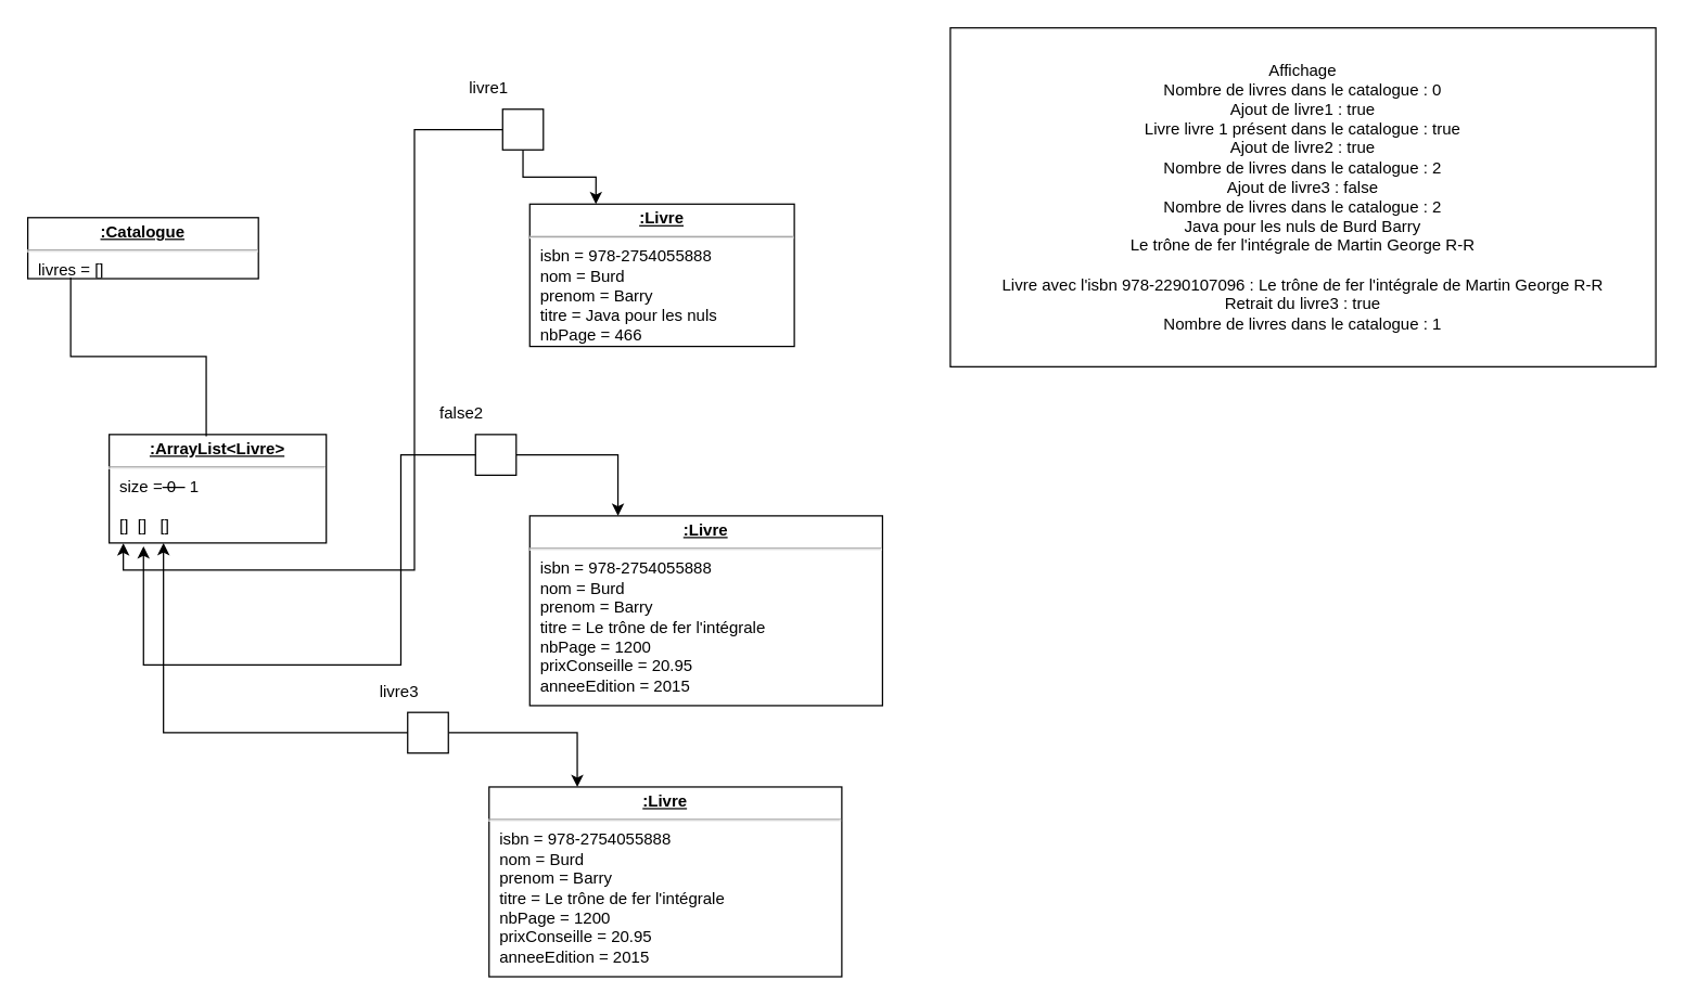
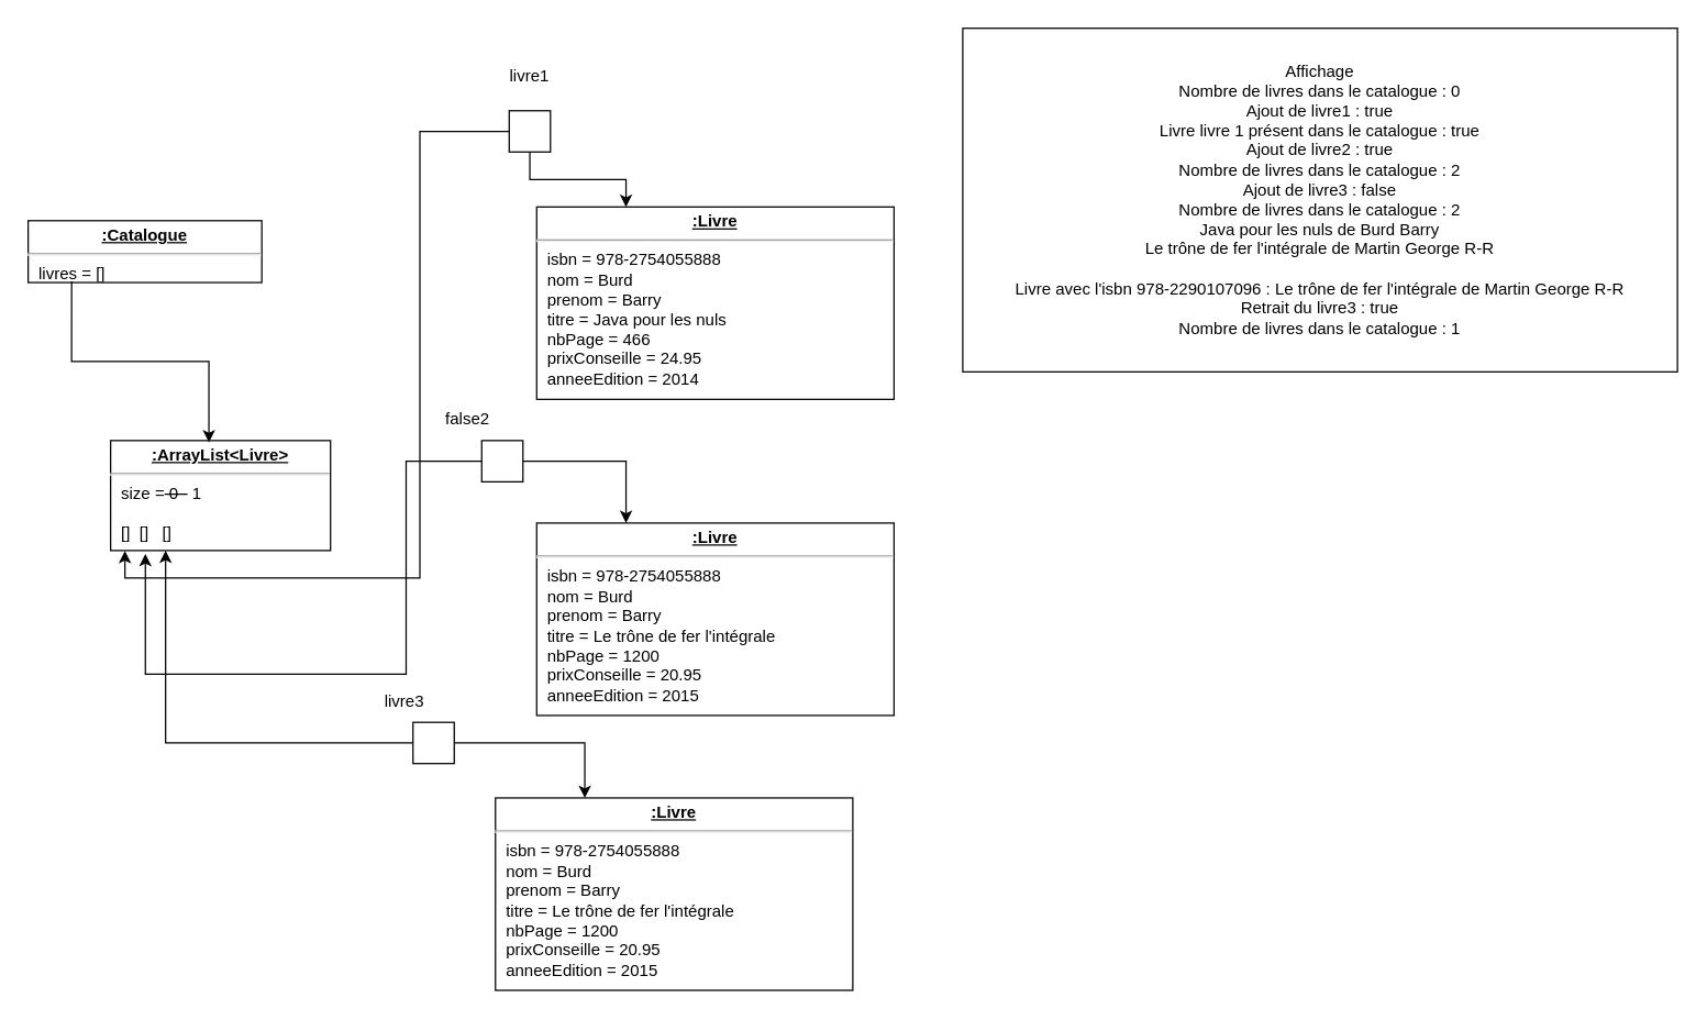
- <mxCell id="8" value="livre1" style="text;html=1;strokeColor=none;fillColor=none;align=center;verticalAlign=middle;whiteSpace=wrap;rounded=0;" vertex="1" parent="1"><mxGeometry x="330" y="50" width="60" height="30" as="geometry" /></mxCell>
+ <mxCell id="8" value="livre1" style="text;html=1;strokeColor=none;fillColor=none;align=center;verticalAlign=middle;whiteSpace=wrap;rounded=0;" vertex="1" parent="1"><mxGeometry x="355" y="40" width="60" height="30" as="geometry" /></mxCell>
- <mxCell id="4" value="&lt;p style=&quot;margin:0px;margin-top:4px;text-align:center;text-decoration:underline;&quot;&gt;&lt;b&gt;:Livre&lt;/b&gt;&lt;/p&gt;&lt;hr&gt;&lt;p style=&quot;margin:0px;margin-left:8px;&quot;&gt;isbn =&amp;nbsp;978-2754055888&lt;/p&gt;&lt;p style=&quot;margin:0px;margin-left:8px;&quot;&gt;nom =&amp;nbsp;Burd&lt;/p&gt;&lt;p style=&quot;margin:0px;margin-left:8px;&quot;&gt;prenom = Barry&lt;/p&gt;&lt;p style=&quot;margin:0px;margin-left:8px;&quot;&gt;titre =&amp;nbsp;Java pour les nuls&lt;/p&gt;&lt;p style=&quot;margin:0px;margin-left:8px;&quot;&gt;nbPage = 466&lt;/p&gt;&lt;p style=&quot;margin:0px;margin-left:8px;&quot;&gt;prixConseille =&amp;nbsp;24.95&lt;/p&gt;&lt;p style=&quot;margin:0px;margin-left:8px;&quot;&gt;anneeEdition = 2014&lt;/p&gt;&lt;p style=&quot;margin:0px;margin-left:8px;&quot;&gt;&lt;br&gt;&lt;/p&gt;" style="verticalAlign=top;align=left;overflow=fill;fontSize=12;fontFamily=Helvetica;html=1;whiteSpace=wrap;" vertex="1" parent="1"><mxGeometry x="390" y="150" width="195" height="105" as="geometry" /></mxCell>
+ <mxCell id="4" value="&lt;p style=&quot;margin:0px;margin-top:4px;text-align:center;text-decoration:underline;&quot;&gt;&lt;b&gt;:Livre&lt;/b&gt;&lt;/p&gt;&lt;hr&gt;&lt;p style=&quot;margin:0px;margin-left:8px;&quot;&gt;isbn =&amp;nbsp;978-2754055888&lt;/p&gt;&lt;p style=&quot;margin:0px;margin-left:8px;&quot;&gt;nom =&amp;nbsp;Burd&lt;/p&gt;&lt;p style=&quot;margin:0px;margin-left:8px;&quot;&gt;prenom = Barry&lt;/p&gt;&lt;p style=&quot;margin:0px;margin-left:8px;&quot;&gt;titre =&amp;nbsp;Java pour les nuls&lt;/p&gt;&lt;p style=&quot;margin:0px;margin-left:8px;&quot;&gt;nbPage = 466&lt;/p&gt;&lt;p style=&quot;margin:0px;margin-left:8px;&quot;&gt;prixConseille =&amp;nbsp;24.95&lt;/p&gt;&lt;p style=&quot;margin:0px;margin-left:8px;&quot;&gt;anneeEdition = 2014&lt;/p&gt;&lt;p style=&quot;margin:0px;margin-left:8px;&quot;&gt;&lt;br&gt;&lt;/p&gt;" style="verticalAlign=top;align=left;overflow=fill;fontSize=12;fontFamily=Helvetica;html=1;whiteSpace=wrap;" vertex="1" parent="1"><mxGeometry x="390" y="150" width="260" height="140" as="geometry" /></mxCell>
- <mxCell id="19" style="edgeStyle=orthogonalEdgeStyle;rounded=0;orthogonalLoop=1;jettySize=auto;html=1;entryX=0.447;entryY=0.016;entryDx=0;entryDy=0;entryPerimeter=0;exitX=0.186;exitY=0.983;exitDx=0;exitDy=0;exitPerimeter=0;endArrow=none;" edge="1" parent="1" source="2" target="3"><mxGeometry relative="1" as="geometry"><mxPoint x="60" y="295" as="sourcePoint" /></mxGeometry></mxCell>
+ <mxCell id="19" style="edgeStyle=orthogonalEdgeStyle;rounded=0;orthogonalLoop=1;jettySize=auto;html=1;entryX=0.447;entryY=0.016;entryDx=0;entryDy=0;entryPerimeter=0;exitX=0.186;exitY=0.983;exitDx=0;exitDy=0;exitPerimeter=0;" edge="1" parent="1" source="2" target="3"><mxGeometry relative="1" as="geometry"><mxPoint x="60" y="295" as="sourcePoint" /></mxGeometry></mxCell>
